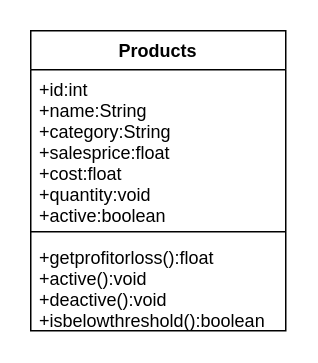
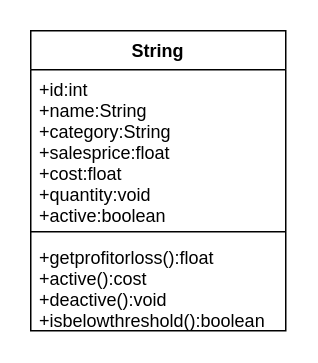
- <mxCell id="2" value="Products" style="swimlane;fontStyle=1;align=center;verticalAlign=top;childLayout=stackLayout;horizontal=1;startSize=26;horizontalStack=0;resizeParent=1;resizeParentMax=0;resizeLast=0;collapsible=1;marginBottom=0;" vertex="1" parent="1"><mxGeometry width="170" height="200" as="geometry" x="20" y="20" /></mxCell>
+ <mxCell id="2" value="String" style="swimlane;fontStyle=1;align=center;verticalAlign=top;childLayout=stackLayout;horizontal=1;startSize=26;horizontalStack=0;resizeParent=1;resizeParentMax=0;resizeLast=0;collapsible=1;marginBottom=0;" vertex="1" parent="1"><mxGeometry width="170" height="200" as="geometry" x="20" y="20" /></mxCell>
- <mxCell id="5" value="+getprofitorloss():float&#10;+active():void&#10;+deactive():void&#10;+isbelowthreshold():boolean" style="text;strokeColor=none;fillColor=none;align=left;verticalAlign=top;spacingLeft=4;spacingRight=4;overflow=hidden;rotatable=0;points=[[0,0.5],[1,0.5]];portConstraint=eastwest;" vertex="1" parent="2"><mxGeometry y="138" width="170" height="62" as="geometry" /></mxCell>
+ <mxCell id="5" value="+getprofitorloss():float&#10;+active():cost&#10;+deactive():void&#10;+isbelowthreshold():boolean" style="text;strokeColor=none;fillColor=none;align=left;verticalAlign=top;spacingLeft=4;spacingRight=4;overflow=hidden;rotatable=0;points=[[0,0.5],[1,0.5]];portConstraint=eastwest;" vertex="1" parent="2"><mxGeometry y="138" width="170" height="62" as="geometry" /></mxCell>
